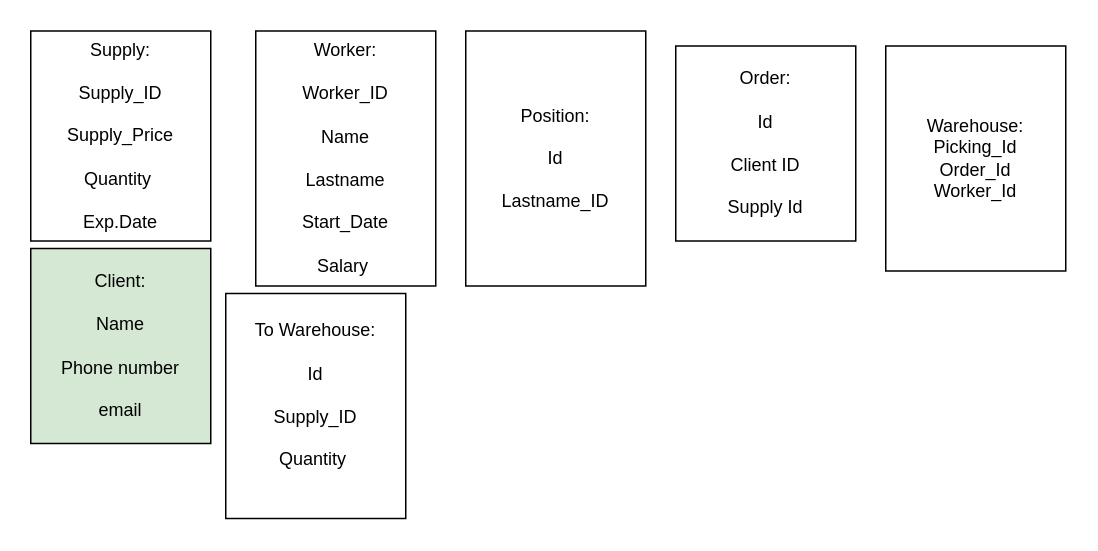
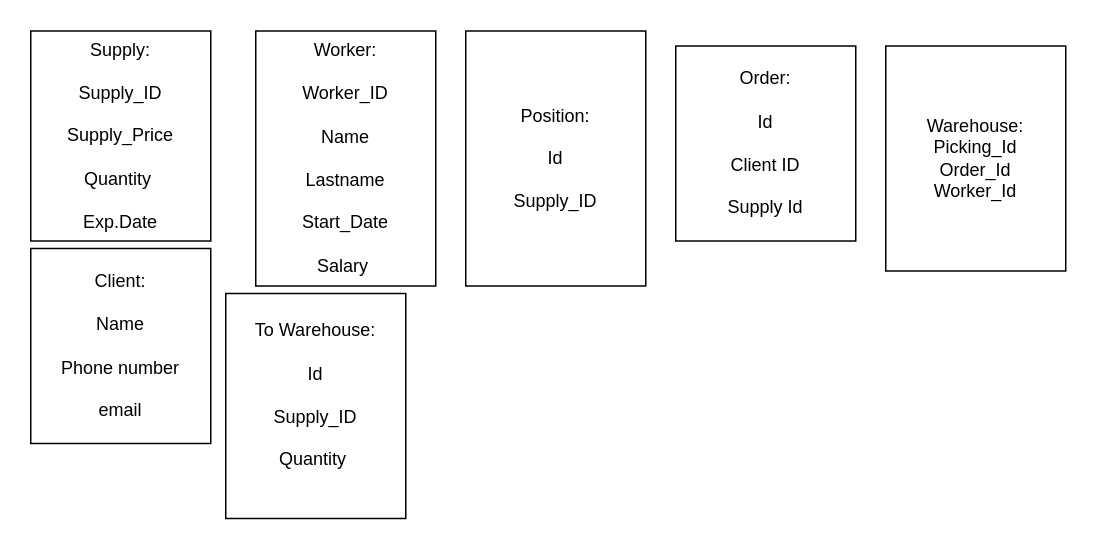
- <mxCell id="4" value="Position:&lt;br&gt;&lt;br&gt;Id&lt;br&gt;&lt;br&gt;Lastname_ID" style="rounded=0;whiteSpace=wrap;html=1;" vertex="1" parent="1"><mxGeometry x="310" y="20" width="120" height="170" as="geometry" /></mxCell>
+ <mxCell id="4" value="Position:&lt;br&gt;&lt;br&gt;Id&lt;br&gt;&lt;br&gt;Supply_ID" style="rounded=0;whiteSpace=wrap;html=1;" vertex="1" parent="1"><mxGeometry x="310" y="20" width="120" height="170" as="geometry" /></mxCell>
- <mxCell id="7" value="Client:&lt;br&gt;&lt;br&gt;Name&lt;br&gt;&lt;br&gt;Phone number&lt;br&gt;&lt;br&gt;email" style="whiteSpace=wrap;html=1;fillColor=#d5e8d4;" vertex="1" parent="1"><mxGeometry x="20" y="165" width="120" height="130" as="geometry" /></mxCell>
+ <mxCell id="7" value="Client:&lt;br&gt;&lt;br&gt;Name&lt;br&gt;&lt;br&gt;Phone number&lt;br&gt;&lt;br&gt;email" style="whiteSpace=wrap;html=1;" vertex="1" parent="1"><mxGeometry x="20" y="165" width="120" height="130" as="geometry" /></mxCell>
